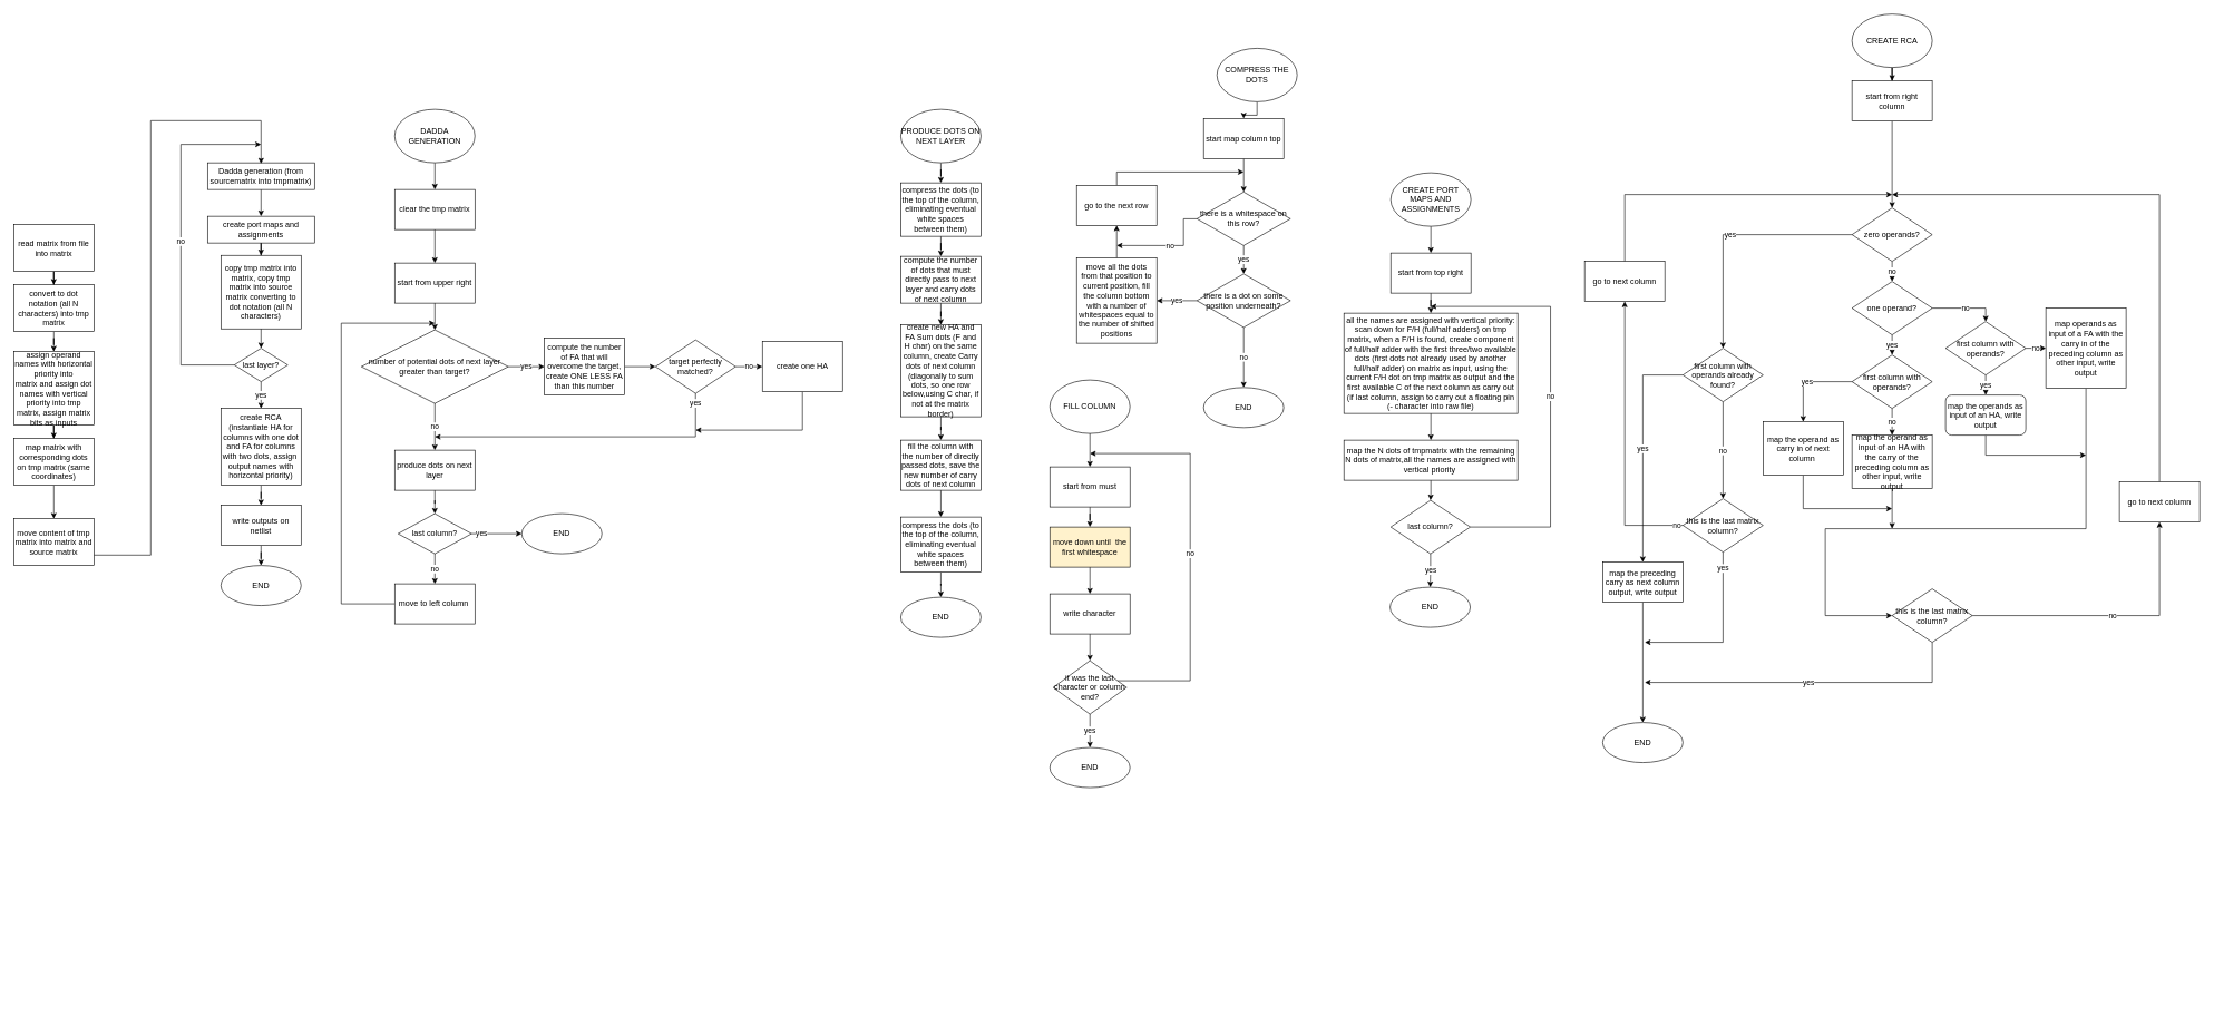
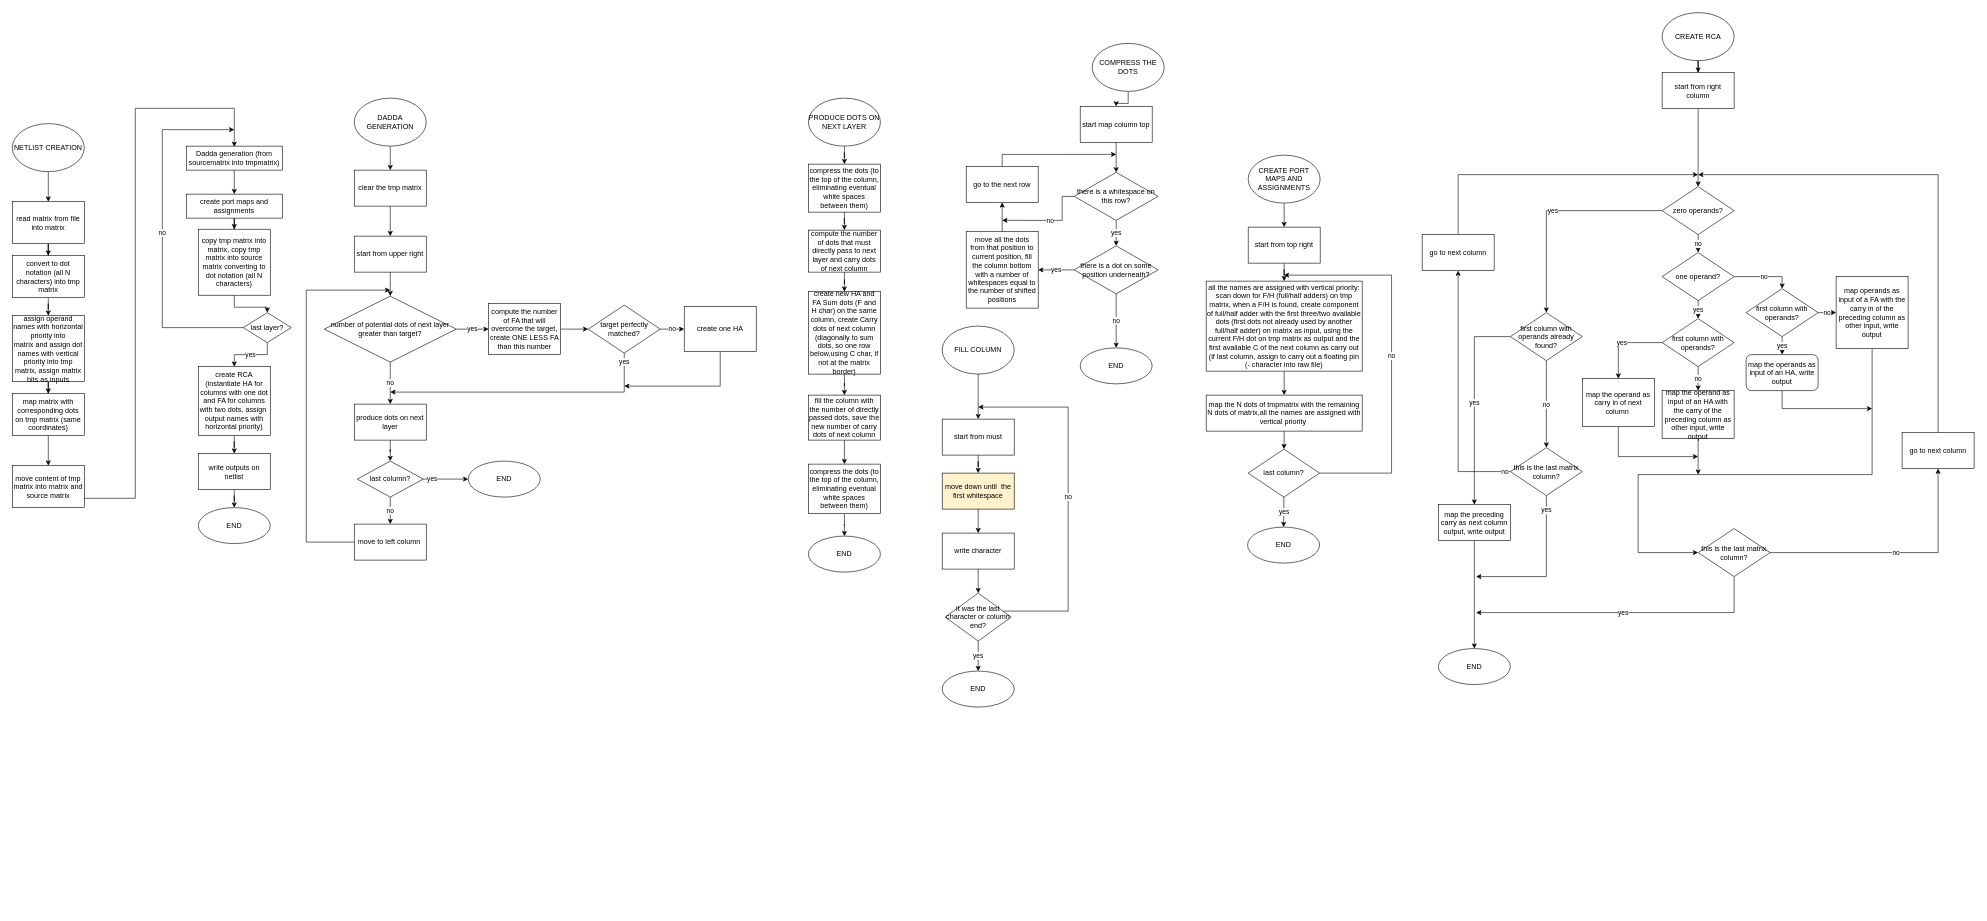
+ <mxCell id="53" value="NETLIST CREATION" style="ellipse;whiteSpace=wrap;html=1;" parent="1" vertex="1"><mxGeometry x="20" y="205.5" width="120" height="80" as="geometry" /></mxCell>
+ <mxCell id="52" value="" style="edgeStyle=orthogonalEdgeStyle;rounded=0;orthogonalLoop=1;jettySize=auto;html=1;entryX=0.5;entryY=0;entryDx=0;entryDy=0;" parent="1" source="53" target="103" edge="1"><mxGeometry relative="1" as="geometry"><mxPoint x="80" y="325.5" as="targetPoint" /></mxGeometry></mxCell>
- <mxCell id="64" value="last layer?" style="rhombus;whiteSpace=wrap;html=1;" parent="1" vertex="1"><mxGeometry x="350" y="520.5" width="80" height="50" as="geometry" /></mxCell>
+ <mxCell id="64" value="last layer?" style="rhombus;whiteSpace=wrap;html=1;" parent="1" vertex="1"><mxGeometry x="405" y="520.5" width="80" height="50" as="geometry" /></mxCell>
- <mxCell id="69" value="FILL COLUMN" style="ellipse;whiteSpace=wrap;html=1;" parent="1" vertex="1"><mxGeometry x="1570" y="568" width="120" height="80" as="geometry" /></mxCell>
+ <mxCell id="69" value="FILL COLUMN" style="ellipse;whiteSpace=wrap;html=1;" parent="1" vertex="1"><mxGeometry x="1570" y="543" width="120" height="80" as="geometry" /></mxCell>
